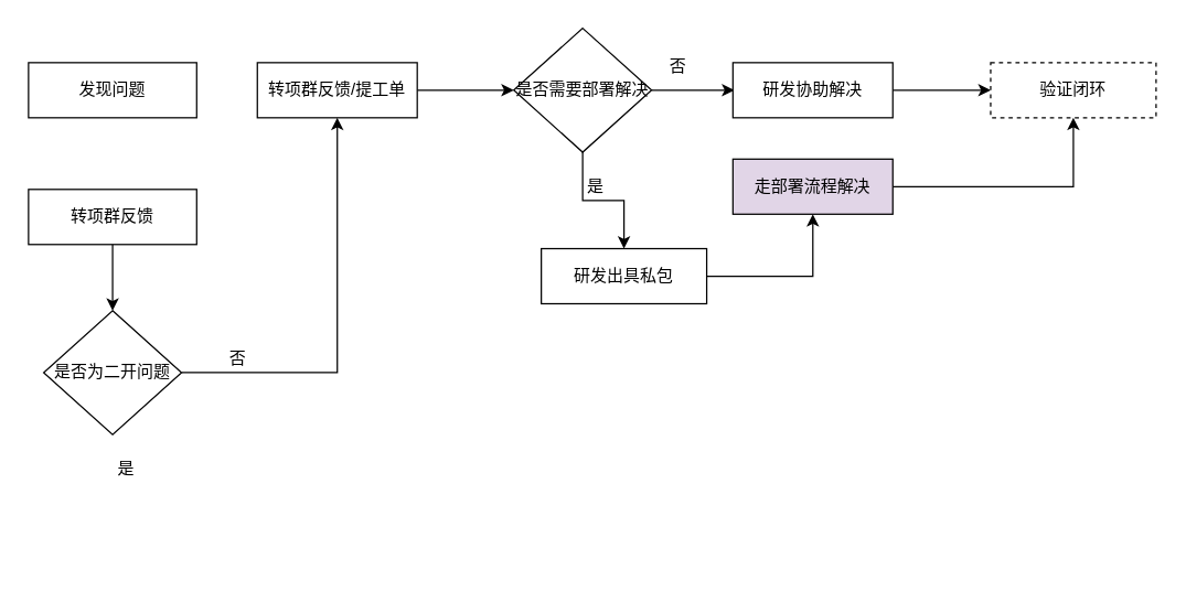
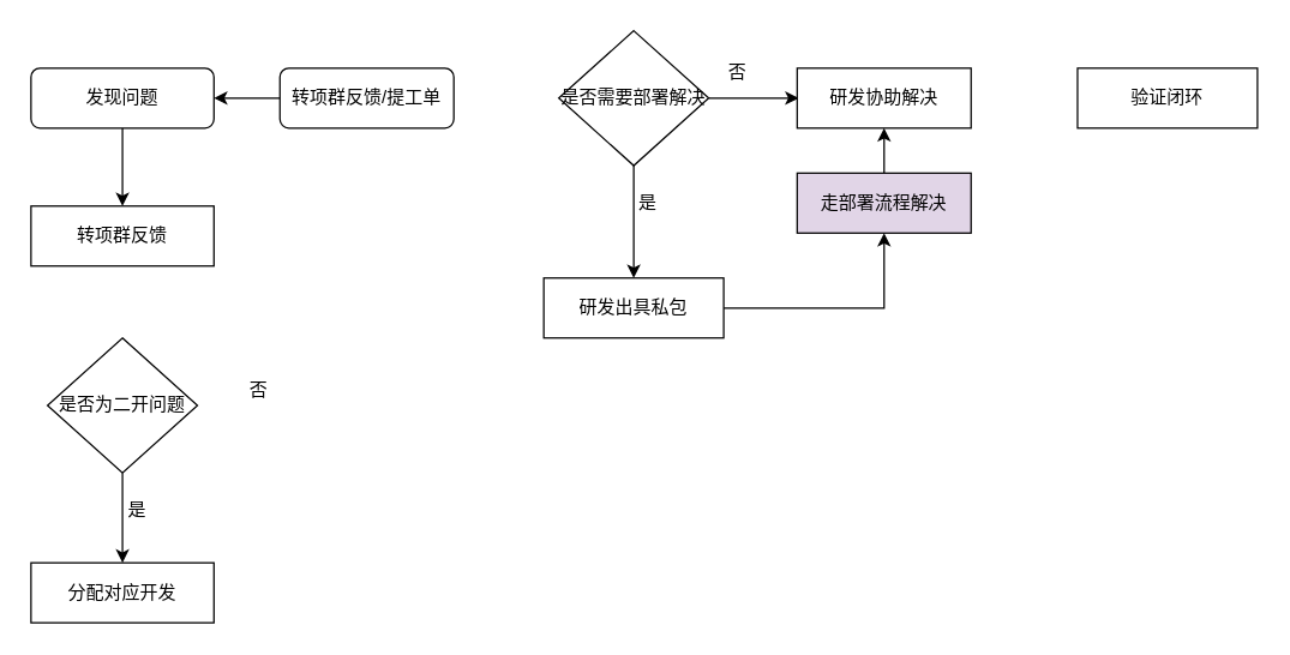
- <mxCell id="3" value="发现问题" style="rounded=0;whiteSpace=wrap;html=1;" vertex="1" parent="1"><mxGeometry x="20" y="45" width="122" height="40" as="geometry" /></mxCell>
+ <mxCell id="3" value="发现问题" style="whiteSpace=wrap;html=1;rounded=1;" vertex="1" parent="1"><mxGeometry x="20" y="45" width="122" height="40" as="geometry" /></mxCell>
- <mxCell id="10" value="转项群反馈/提工单" style="whiteSpace=wrap;html=1;" vertex="1" parent="1"><mxGeometry x="186" y="45" width="116" height="40" as="geometry" /></mxCell>
+ <mxCell id="10" value="转项群反馈/提工单" style="whiteSpace=wrap;html=1;rounded=1;" vertex="1" parent="1"><mxGeometry x="186" y="45" width="116" height="40" as="geometry" /></mxCell>
- <mxCell id="9" style="edgeStyle=orthogonalEdgeStyle;rounded=0;orthogonalLoop=1;jettySize=auto;html=1;entryX=0;entryY=0.5;entryDx=0;entryDy=0;" edge="1" parent="1" source="10" target="14"><mxGeometry relative="1" as="geometry" /></mxCell>
+ <mxCell id="9" style="edgeStyle=orthogonalEdgeStyle;rounded=0;orthogonalLoop=1;jettySize=auto;html=1;" edge="1" parent="1" source="10" target="3"><mxGeometry relative="1" as="geometry" /></mxCell>
- <mxCell id="20" style="edgeStyle=orthogonalEdgeStyle;rounded=0;orthogonalLoop=1;jettySize=auto;html=1;" edge="1" parent="1" source="21" target="17"><mxGeometry relative="1" as="geometry" /></mxCell>
- <mxCell id="17" value="验证闭环" style="rounded=0;whiteSpace=wrap;html=1;dashed=1;" vertex="1" parent="1"><mxGeometry x="718" y="45" width="120" height="40" as="geometry" /></mxCell>
+ <mxCell id="17" value="验证闭环" style="rounded=0;whiteSpace=wrap;html=1;" vertex="1" parent="1"><mxGeometry x="718" y="45" width="120" height="40" as="geometry" /></mxCell>
+ <mxCell id="2" value="" style="edgeStyle=orthogonalEdgeStyle;rounded=0;orthogonalLoop=1;jettySize=auto;html=1;" edge="1" parent="1" source="3" target="5"><mxGeometry relative="1" as="geometry" /></mxCell>
- <mxCell id="22" style="edgeStyle=orthogonalEdgeStyle;rounded=0;orthogonalLoop=1;jettySize=auto;html=1;entryX=0.5;entryY=1;entryDx=0;entryDy=0;" edge="1" parent="1" source="23" target="17"><mxGeometry relative="1" as="geometry" /></mxCell>
+ <mxCell id="22" style="edgeStyle=orthogonalEdgeStyle;rounded=0;orthogonalLoop=1;jettySize=auto;html=1;" edge="1" parent="1" source="23" target="21"><mxGeometry relative="1" as="geometry" /></mxCell>
- <mxCell id="4" style="edgeStyle=orthogonalEdgeStyle;rounded=0;orthogonalLoop=1;jettySize=auto;html=1;entryX=0.5;entryY=0;entryDx=0;entryDy=0;" edge="1" parent="1" source="5" target="8"><mxGeometry relative="1" as="geometry" /></mxCell>
- <mxCell id="19" value="研发出具私包" style="rounded=0;whiteSpace=wrap;html=1;" vertex="1" parent="1"><mxGeometry x="392" y="180" width="120" height="40" as="geometry" /></mxCell>
+ <mxCell id="19" value="研发出具私包" style="rounded=0;whiteSpace=wrap;html=1;" vertex="1" parent="1"><mxGeometry x="362" y="185" width="120" height="40" as="geometry" /></mxCell>
- <mxCell id="6" value="" style="edgeStyle=orthogonalEdgeStyle;rounded=0;orthogonalLoop=1;jettySize=auto;html=1;" edge="1" parent="1" source="8" target="10"><mxGeometry relative="1" as="geometry" /></mxCell>
+ <mxCell id="7" style="edgeStyle=orthogonalEdgeStyle;rounded=0;orthogonalLoop=1;jettySize=auto;html=1;entryX=0.5;entryY=0;entryDx=0;entryDy=0;" edge="1" parent="1" source="8" target="25"><mxGeometry relative="1" as="geometry"><mxPoint x="81" y="395" as="targetPoint" /></mxGeometry></mxCell>
+ <mxCell id="25" value="分配对应开发" style="rounded=0;whiteSpace=wrap;html=1;" vertex="1" parent="1"><mxGeometry x="20" y="375" width="122" height="40" as="geometry" /></mxCell>
